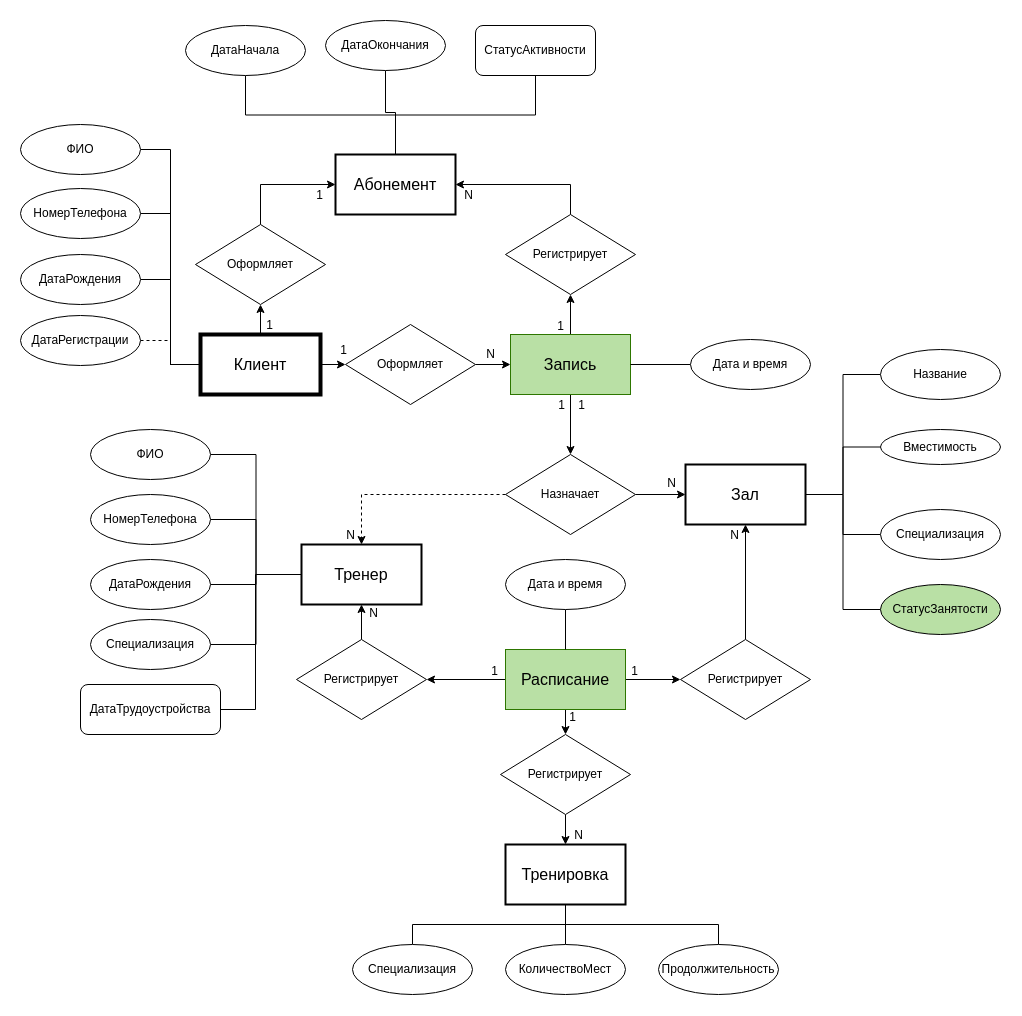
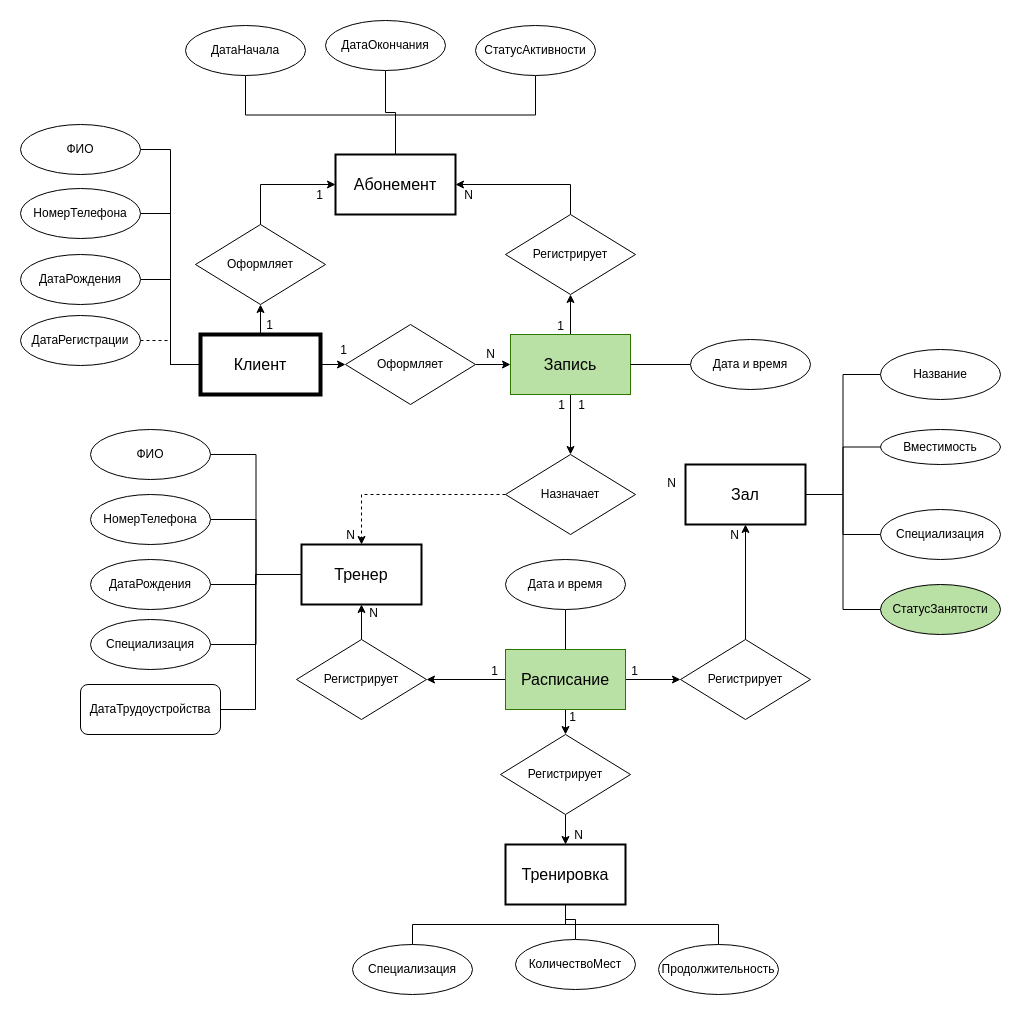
- <mxCell id="23" value="СтатусАктивности" style="whiteSpace=wrap;html=1;rounded=1;" vertex="1" parent="1"><mxGeometry x="475" y="25" width="120" height="50" as="geometry" /></mxCell>
+ <mxCell id="23" value="СтатусАктивности" style="ellipse;whiteSpace=wrap;html=1;" vertex="1" parent="1"><mxGeometry x="475" y="25" width="120" height="50" as="geometry" /></mxCell>
- <mxCell id="31" style="edgeStyle=orthogonalEdgeStyle;rounded=0;orthogonalLoop=1;jettySize=auto;html=1;entryX=0;entryY=0.5;entryDx=0;entryDy=0;" edge="1" parent="1" source="32" target="33"><mxGeometry relative="1" as="geometry" /></mxCell>
- <mxCell id="68" value="КоличествоМест" style="ellipse;whiteSpace=wrap;html=1;" vertex="1" parent="1"><mxGeometry x="505" y="944" width="120" height="50" as="geometry" /></mxCell>
+ <mxCell id="68" value="КоличествоМест" style="ellipse;whiteSpace=wrap;html=1;" vertex="1" parent="1"><mxGeometry x="515" y="939" width="120" height="50" as="geometry" /></mxCell>
